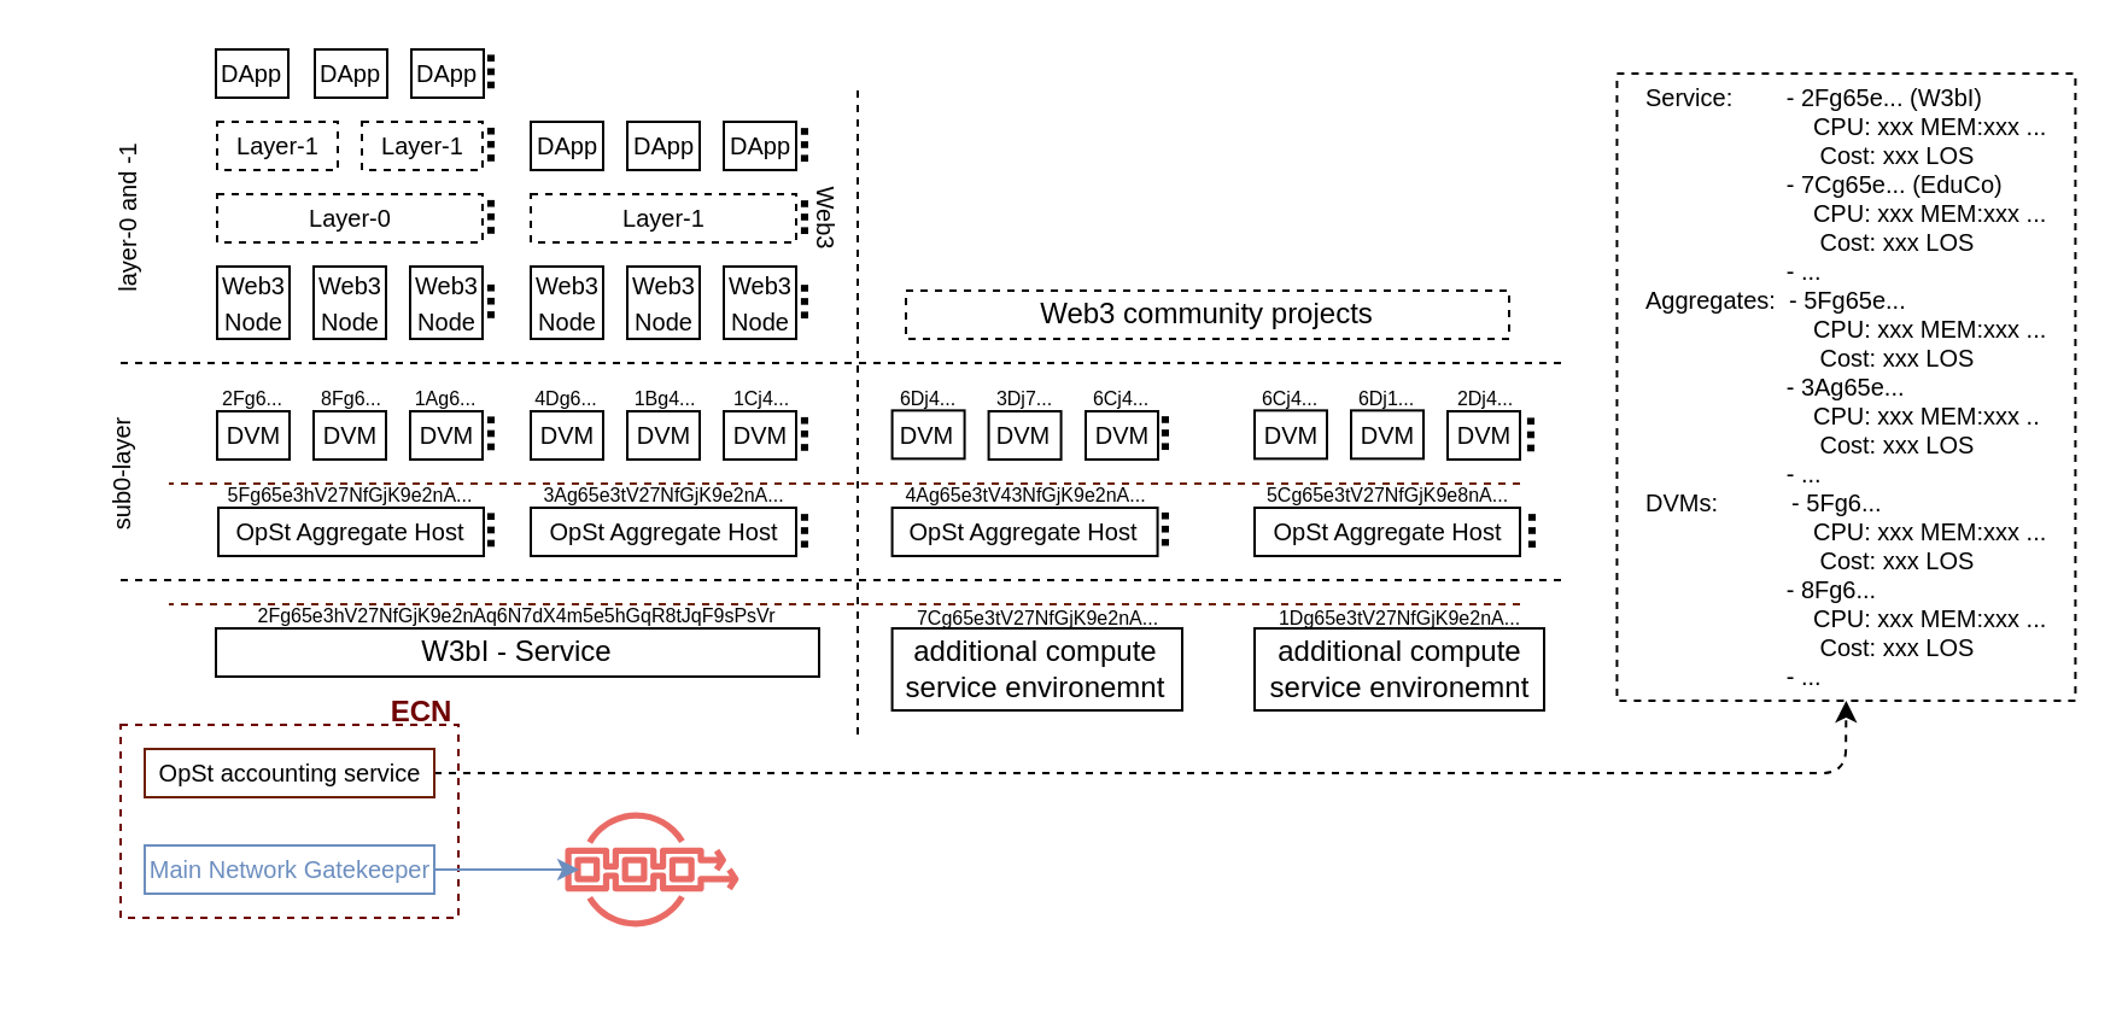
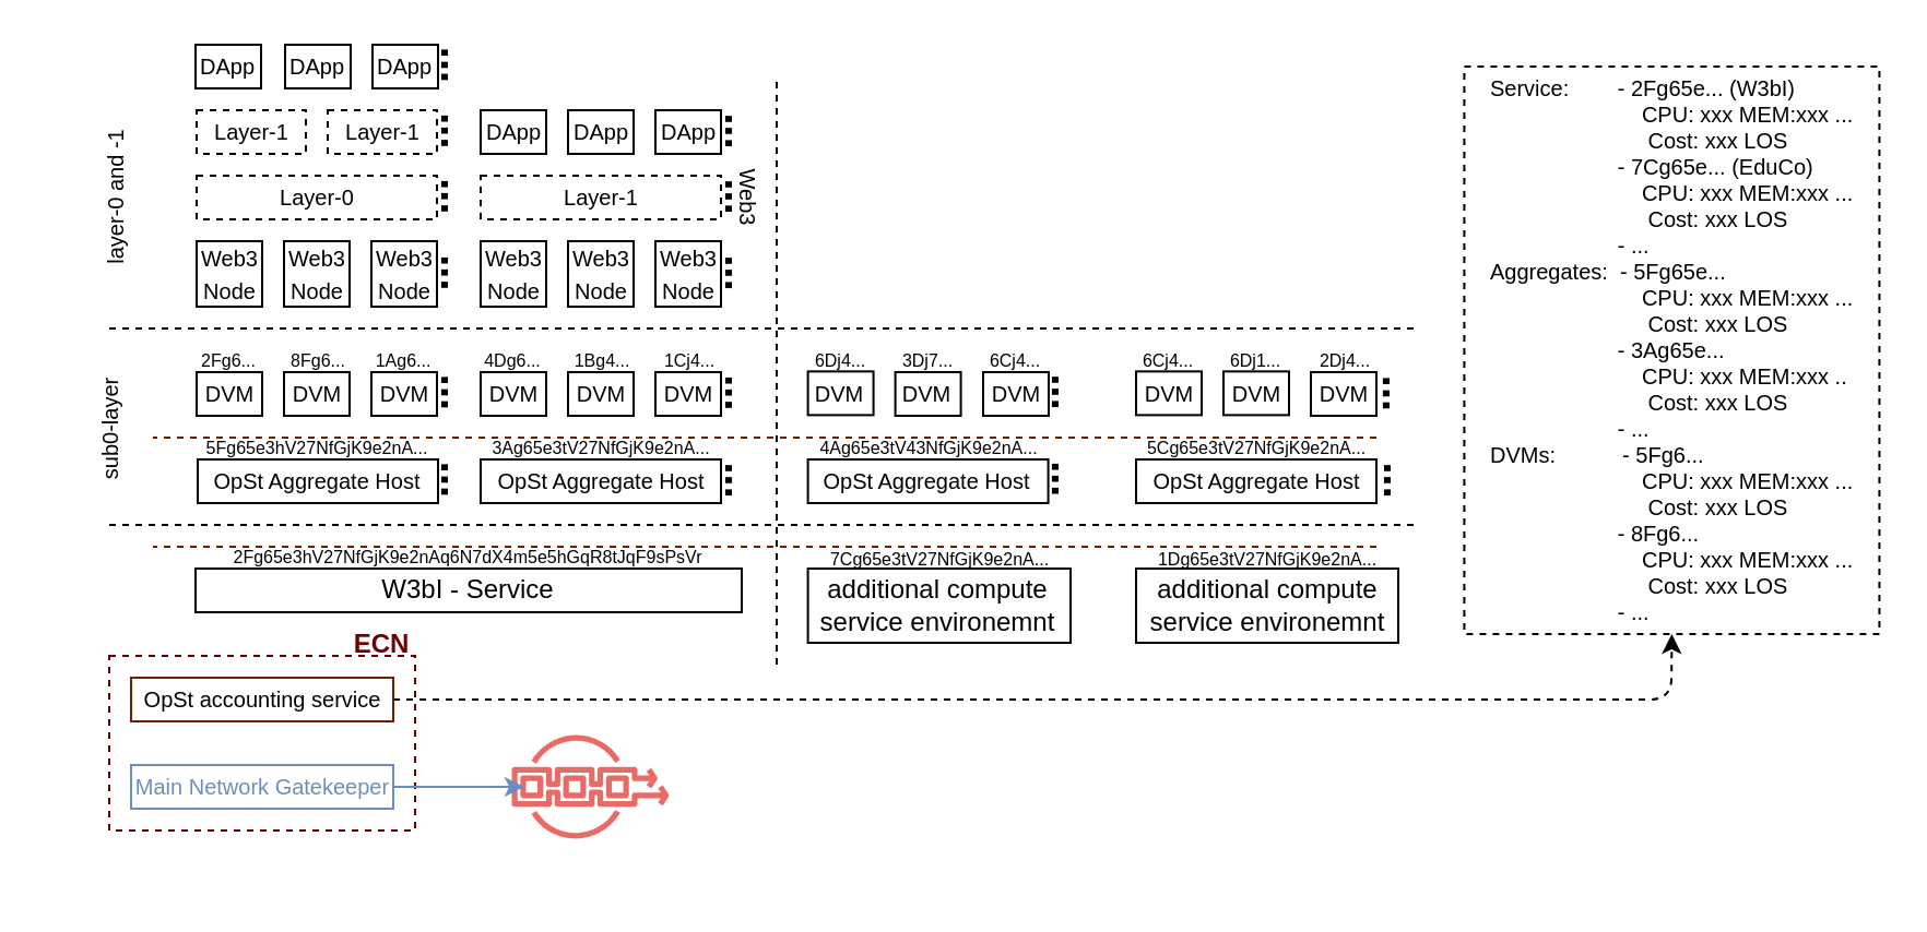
- <mxCell id="88" value="Web3 community projects" style="rounded=0;whiteSpace=wrap;html=1;fillColor=none;dashed=1;" vertex="1" parent="1"><mxGeometry x="375" y="120" width="250" height="20" as="geometry" /></mxCell>
- <mxCell id="74" value="&lt;font style=&quot;font-size: 8px;&quot;&gt;5Cg65e3tV27NfGjK9e8nA...&lt;/font&gt;" style="text;html=1;strokeColor=none;fillColor=none;align=center;verticalAlign=middle;whiteSpace=wrap;rounded=0;" parent="1" vertex="1"><mxGeometry x="524.54" y="189.49" width="99.5" height="30" as="geometry" /></mxCell>
+ <mxCell id="74" value="&lt;font style=&quot;font-size: 8px;&quot;&gt;5Cg65e3tV27NfGjK9e2nA...&lt;/font&gt;" style="text;html=1;strokeColor=none;fillColor=none;align=center;verticalAlign=middle;whiteSpace=wrap;rounded=0;" parent="1" vertex="1"><mxGeometry x="524.54" y="189.49" width="99.5" height="30" as="geometry" /></mxCell>
